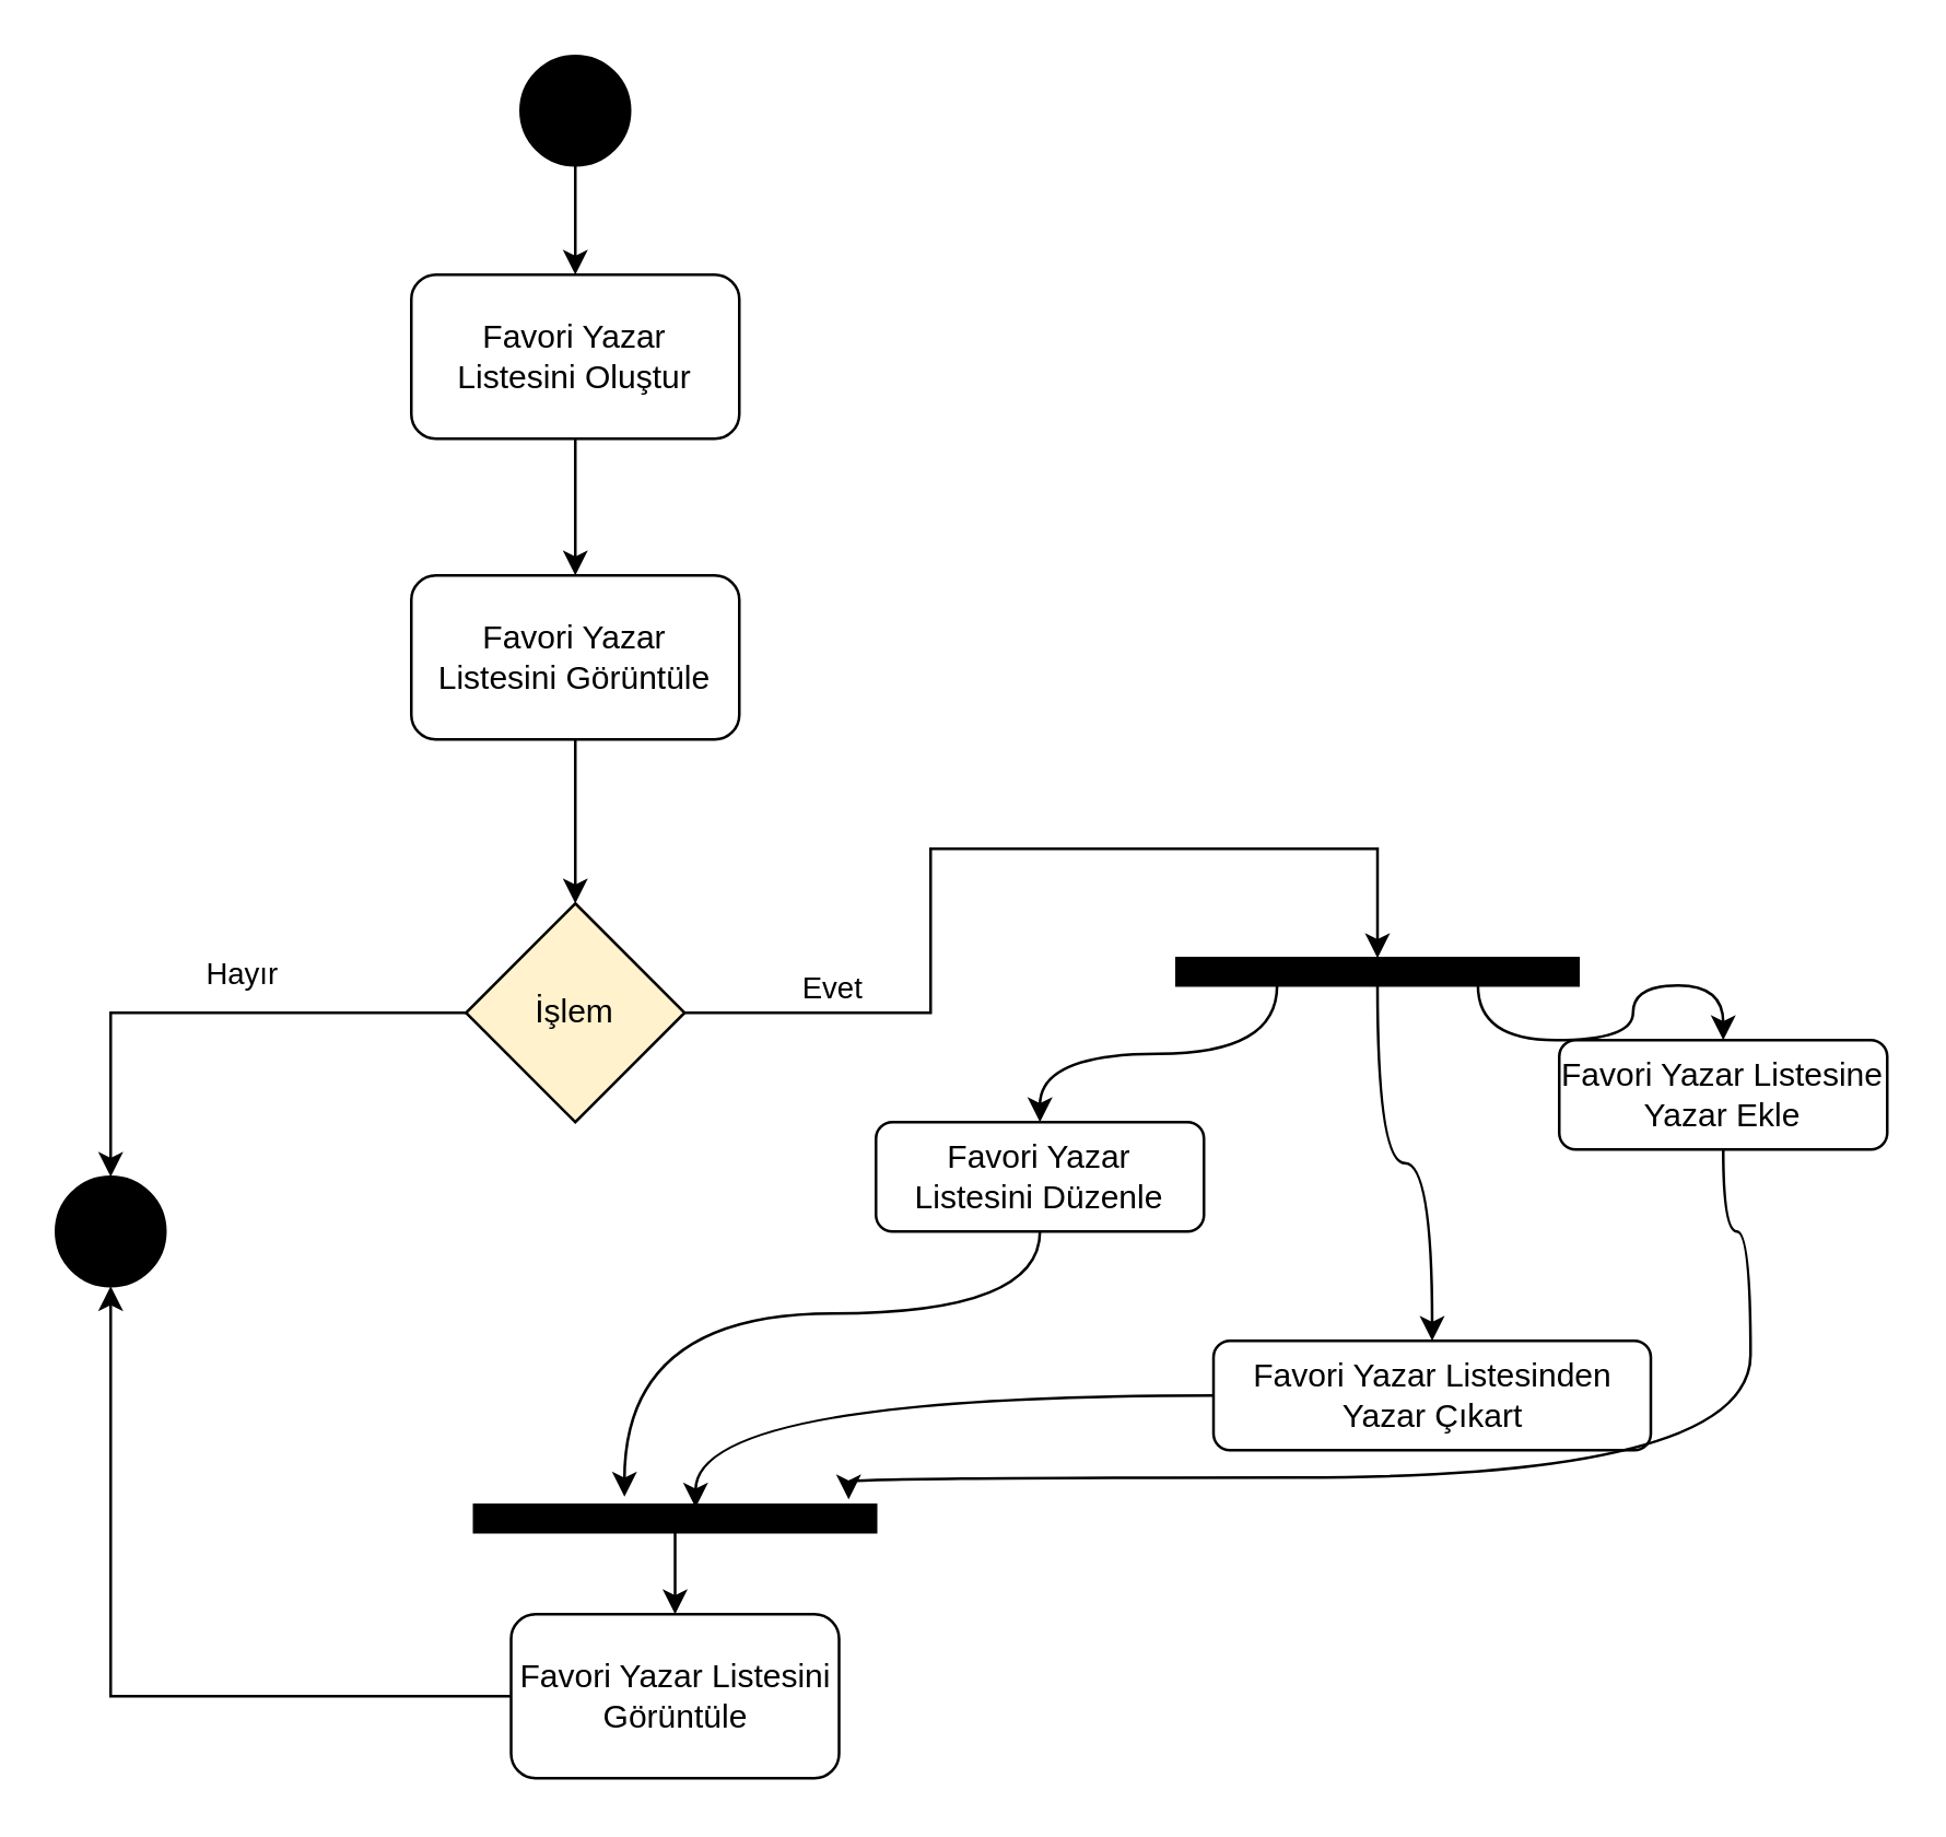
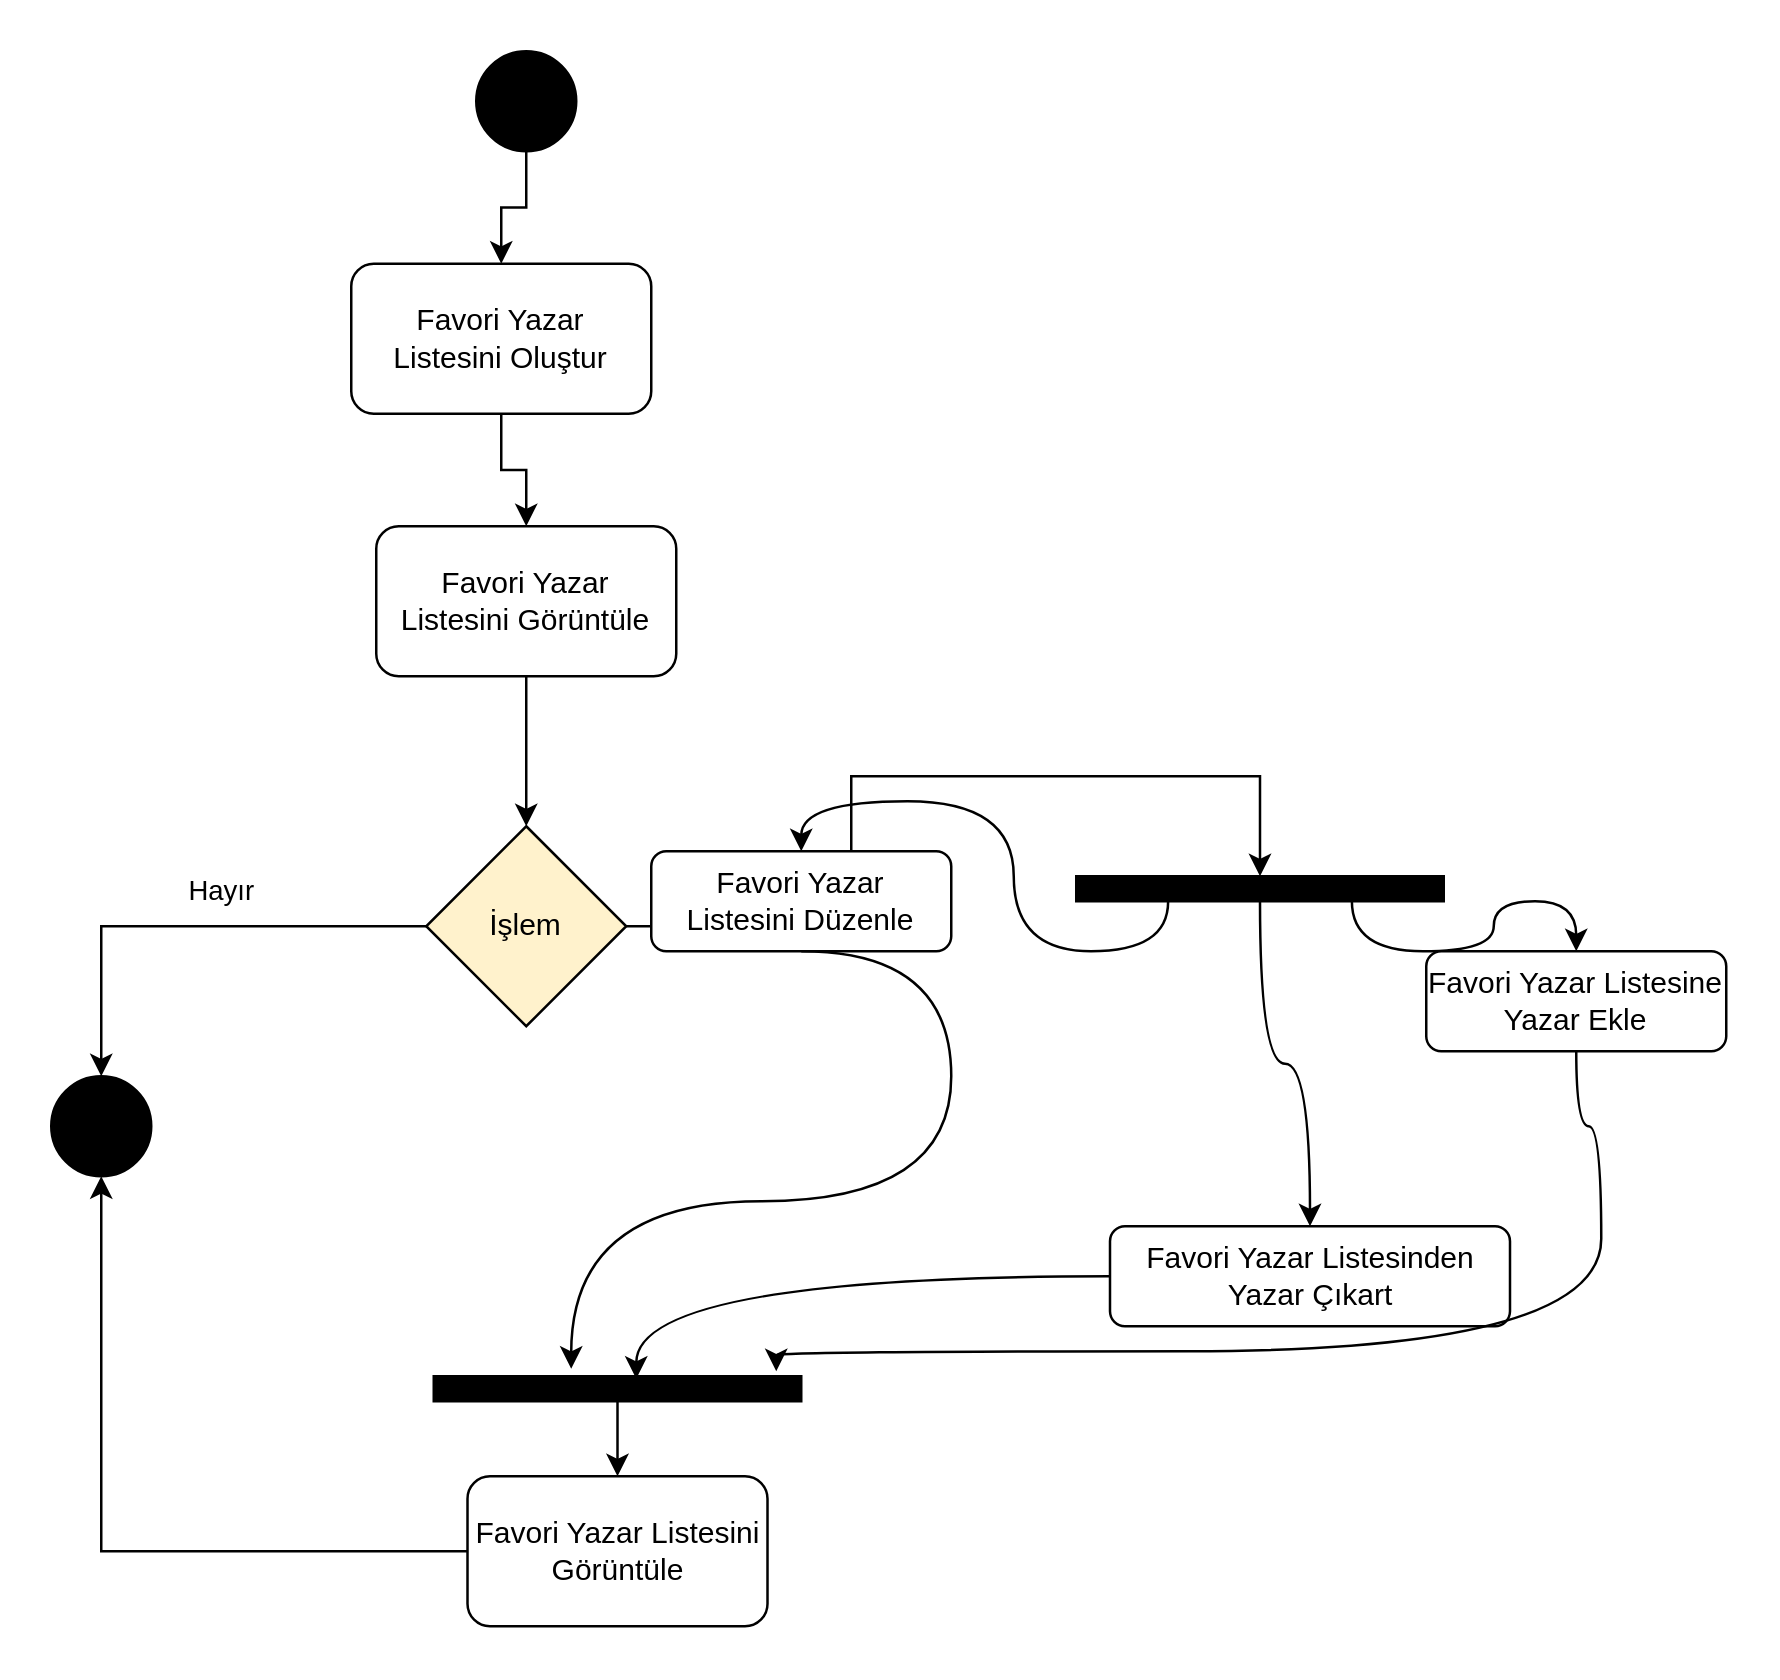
- <mxCell id="6" value="Favori Yazar&lt;br&gt;Listesini Oluştur" style="rounded=1;whiteSpace=wrap;html=1;" vertex="1" parent="1"><mxGeometry x="150" y="100" width="120" height="60" as="geometry" /></mxCell>
+ <mxCell id="6" value="Favori Yazar&lt;br&gt;Listesini Oluştur" style="rounded=1;whiteSpace=wrap;html=1;" vertex="1" parent="1"><mxGeometry x="140" y="105" width="120" height="60" as="geometry" /></mxCell>
- <mxCell id="19" value="Favori Yazar&lt;br&gt;Listesini Düzenle" style="rounded=1;whiteSpace=wrap;html=1;" vertex="1" parent="1"><mxGeometry x="320" y="410" width="120" height="40" as="geometry" /></mxCell>
+ <mxCell id="19" value="Favori Yazar&lt;br&gt;Listesini Düzenle" style="rounded=1;whiteSpace=wrap;html=1;" vertex="1" parent="1"><mxGeometry x="260" y="340" width="120" height="40" as="geometry" /></mxCell>
